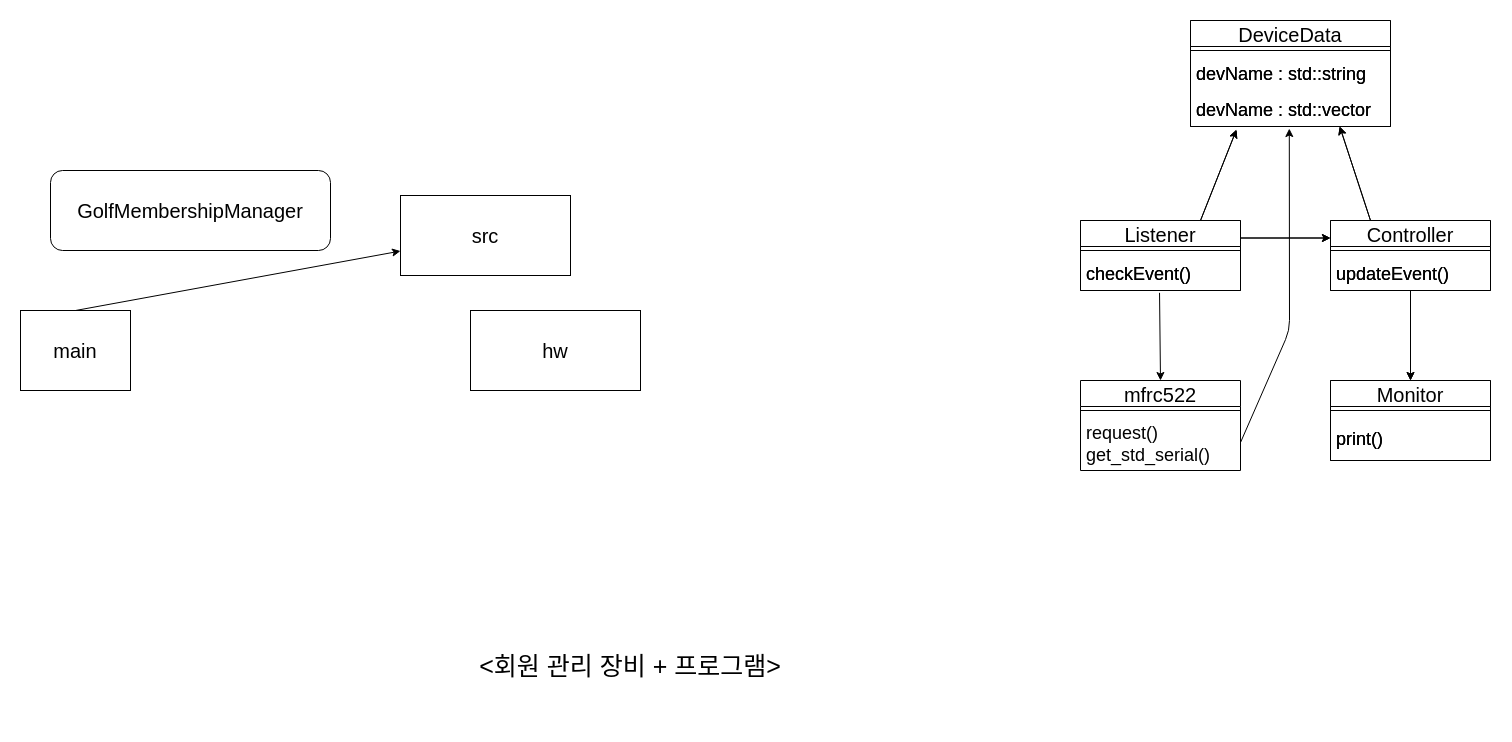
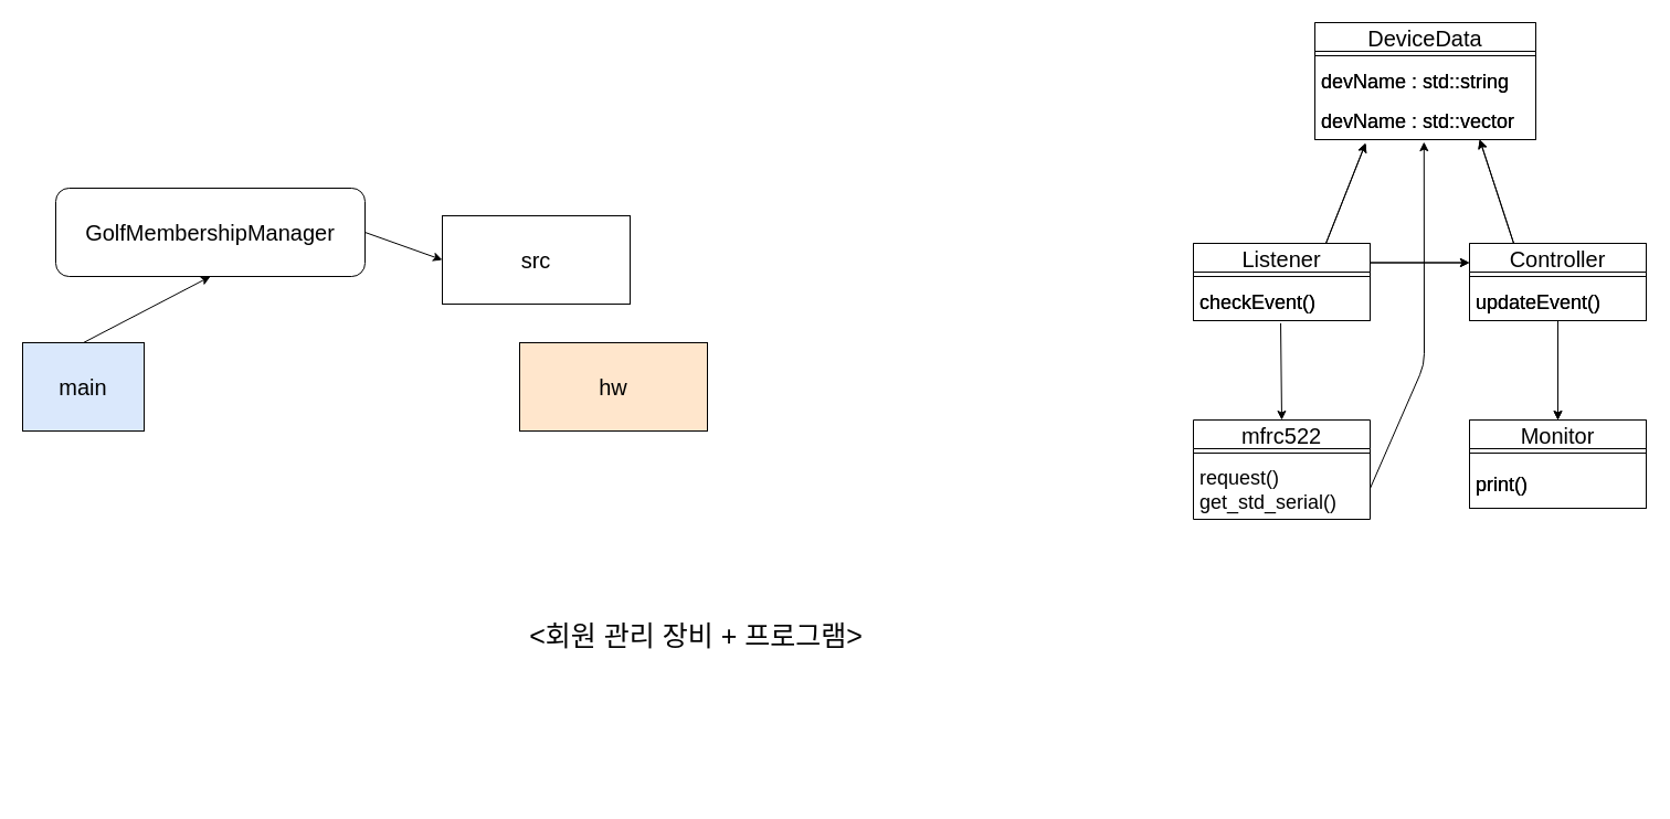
+ <mxCell id="3" style="edgeStyle=none;html=1;exitX=1;exitY=0.5;exitDx=0;exitDy=0;entryX=0;entryY=0.5;entryDx=0;entryDy=0;fontSize=20;" parent="1" source="4" target="7" edge="1"><mxGeometry relative="1" as="geometry" /></mxCell>
- <mxCell id="5" style="edgeStyle=none;html=1;exitX=0.5;exitY=0;exitDx=0;exitDy=0;fontSize=20;" parent="1" source="6" target="7" edge="1"><mxGeometry relative="1" as="geometry" /></mxCell>
+ <mxCell id="5" style="edgeStyle=none;html=1;exitX=0.5;exitY=0;exitDx=0;exitDy=0;entryX=0.5;entryY=1;entryDx=0;entryDy=0;fontSize=20;" parent="1" source="6" target="4" edge="1"><mxGeometry relative="1" as="geometry" /></mxCell>
- <mxCell id="6" value="main" style="rounded=0;whiteSpace=wrap;html=1;fontSize=20;" parent="1" vertex="1"><mxGeometry x="20" y="310" width="110" height="80" as="geometry" /></mxCell>
+ <mxCell id="6" value="main" style="rounded=0;whiteSpace=wrap;html=1;fontSize=20;fillColor=#dae8fc;" parent="1" vertex="1"><mxGeometry x="20" y="310" width="110" height="80" as="geometry" /></mxCell>
- <mxCell id="8" value="hw" style="rounded=0;whiteSpace=wrap;html=1;fontSize=20;" parent="1" vertex="1"><mxGeometry x="470" y="310" width="170" height="80" as="geometry" /></mxCell>
+ <mxCell id="8" value="hw" style="rounded=0;whiteSpace=wrap;html=1;fontSize=20;fillColor=#ffe6cc;" parent="1" vertex="1"><mxGeometry x="470" y="310" width="170" height="80" as="geometry" /></mxCell>
- <mxCell id="2" value="&lt;font style=&quot;font-size: 25px&quot;&gt;&amp;lt;회원 관리 장비 + 프로그램&amp;gt;&lt;/font&gt;" style="text;html=1;strokeColor=none;fillColor=none;align=center;verticalAlign=middle;whiteSpace=wrap;rounded=0;" parent="1" vertex="1"><mxGeometry x="440" y="610" width="380" height="110" as="geometry" /></mxCell>
+ <mxCell id="2" value="&lt;font style=&quot;font-size: 25px&quot;&gt;&amp;lt;회원 관리 장비 + 프로그램&amp;gt;&lt;/font&gt;" style="text;html=1;strokeColor=none;fillColor=none;align=center;verticalAlign=middle;whiteSpace=wrap;rounded=0;" parent="1" vertex="1"><mxGeometry x="440" y="520" width="380" height="110" as="geometry" /></mxCell>
